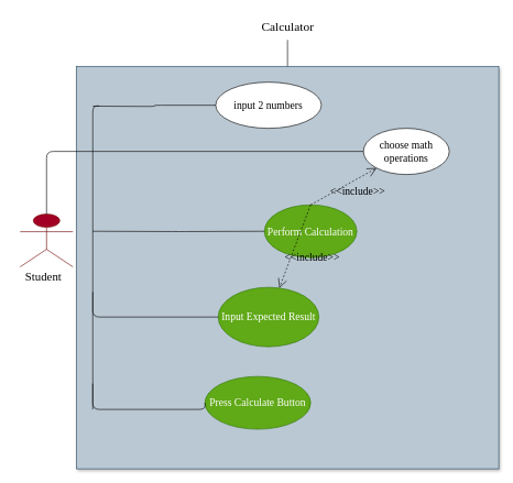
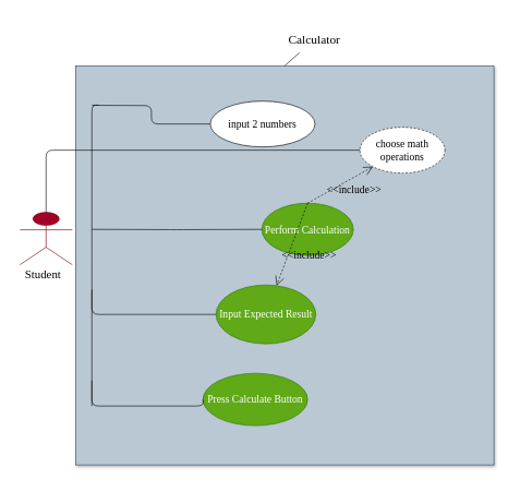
- <mxCell id="23" value="Calculator&lt;br style=&quot;font-size: 19px;&quot;&gt;" style="text;html=1;align=center;verticalAlign=middle;resizable=0;points=[];autosize=1;strokeColor=none;fillColor=none;fontFamily=Comic Sans MS;fontSize=19;labelBackgroundColor=none;rounded=1;" vertex="1" parent="1"><mxGeometry x="380" y="20" width="110" height="40" as="geometry" /></mxCell>
+ <mxCell id="23" value="Calculator&lt;br style=&quot;font-size: 19px;&quot;&gt;" style="text;html=1;align=center;verticalAlign=middle;resizable=0;points=[];autosize=1;strokeColor=none;fillColor=none;fontFamily=Comic Sans MS;fontSize=19;labelBackgroundColor=none;rounded=1;" vertex="1" parent="1"><mxGeometry x="425" y="40" width="110" height="40" as="geometry" /></mxCell>
- <mxCell id="7" value="input 2 numbers" style="ellipse;whiteSpace=wrap;html=1;fontFamily=Comic Sans MS;fontSize=16;labelBackgroundColor=none;rounded=1;" parent="1" vertex="1"><mxGeometry x="326.25" y="124" width="160" height="70" as="geometry" /></mxCell>
+ <mxCell id="7" value="input 2 numbers" style="ellipse;whiteSpace=wrap;html=1;fontFamily=Comic Sans MS;fontSize=16;labelBackgroundColor=none;rounded=1;" parent="1" vertex="1"><mxGeometry x="321.25" y="154" width="160" height="70" as="geometry" /></mxCell>
- <mxCell id="8" value="choose math operations" style="ellipse;whiteSpace=wrap;html=1;fontFamily=Comic Sans MS;fontSize=16;labelBackgroundColor=none;rounded=1;" parent="1" vertex="1"><mxGeometry x="550" y="194" width="130" height="70" as="geometry" /></mxCell>
+ <mxCell id="8" value="choose math operations" style="ellipse;whiteSpace=wrap;html=1;fontFamily=Comic Sans MS;fontSize=16;labelBackgroundColor=none;rounded=1;dashed=1;" parent="1" vertex="1"><mxGeometry x="550" y="194" width="130" height="70" as="geometry" /></mxCell>
